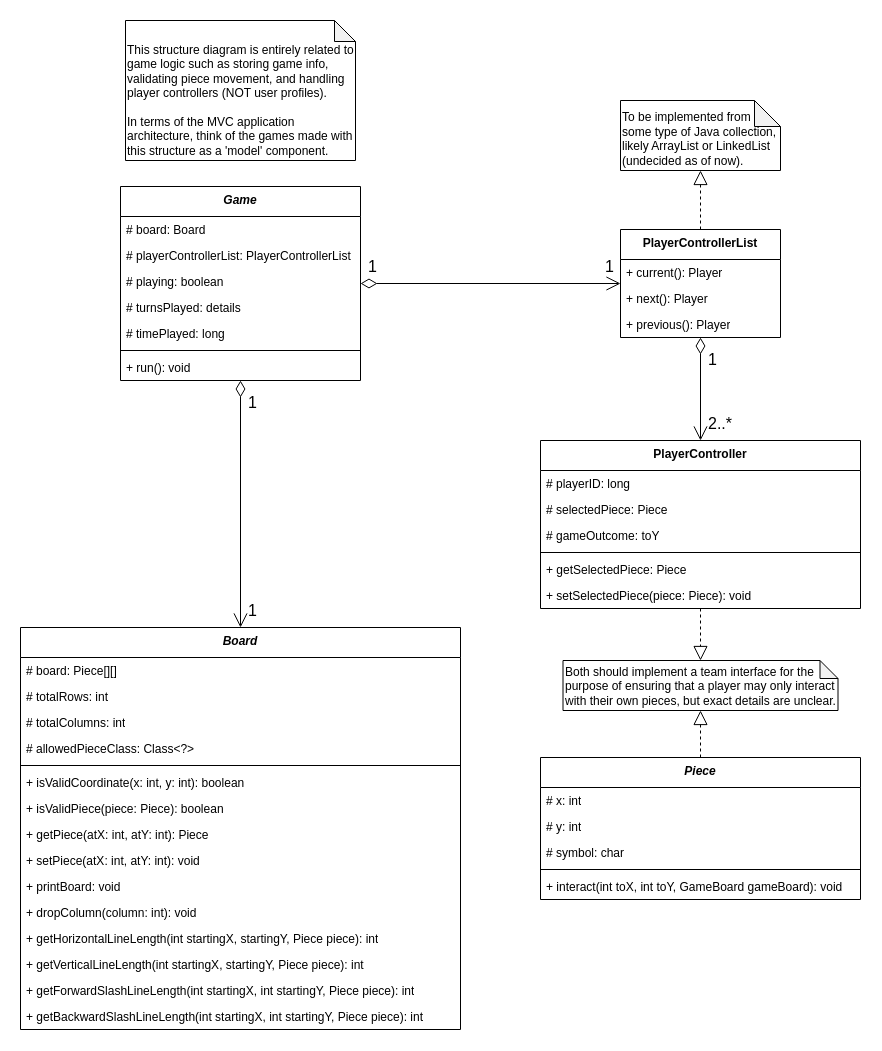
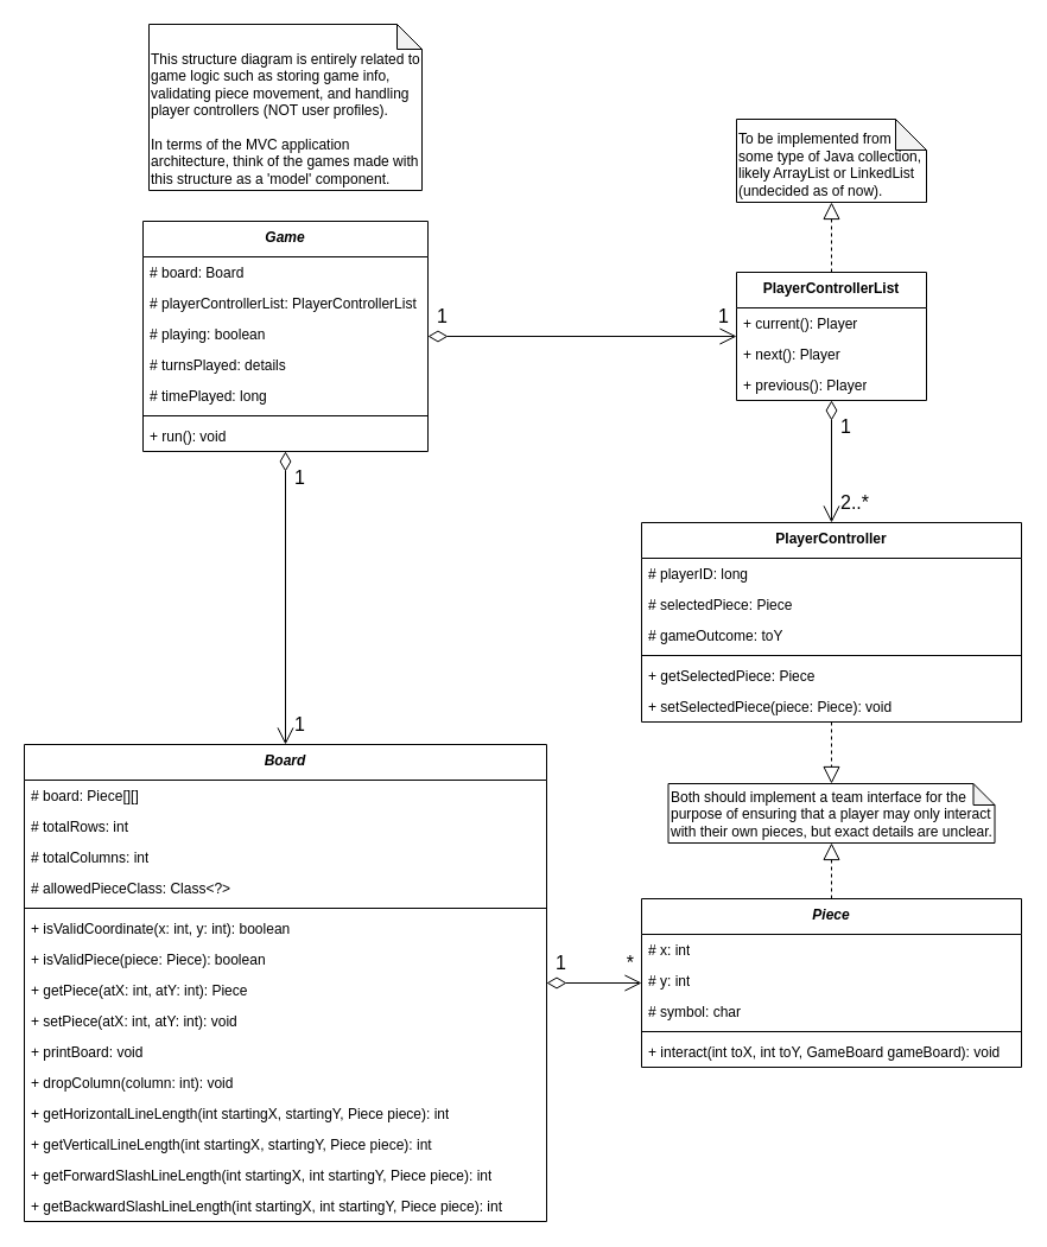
+ <mxCell id="54" value="" style="endArrow=open;html=1;endSize=12;startArrow=diamondThin;startSize=14;startFill=0;edgeStyle=orthogonalEdgeStyle;rounded=0;" parent="1" source="10" target="26" edge="1"><mxGeometry relative="1" as="geometry"><mxPoint x="560" y="776" as="sourcePoint" /><mxPoint x="640" y="670" as="targetPoint" /></mxGeometry></mxCell>
+ <mxCell id="55" value="1" style="edgeLabel;resizable=0;html=1;align=left;verticalAlign=bottom;spacing=8;fontSize=16;" parent="54" connectable="0" vertex="1"><mxGeometry x="-1" relative="1" as="geometry" /></mxCell>
+ <mxCell id="56" value="*" style="edgeLabel;resizable=0;html=1;align=right;verticalAlign=bottom;spacing=8;fontSize=16;" parent="54" connectable="0" vertex="1"><mxGeometry x="1" relative="1" as="geometry" /></mxCell>
